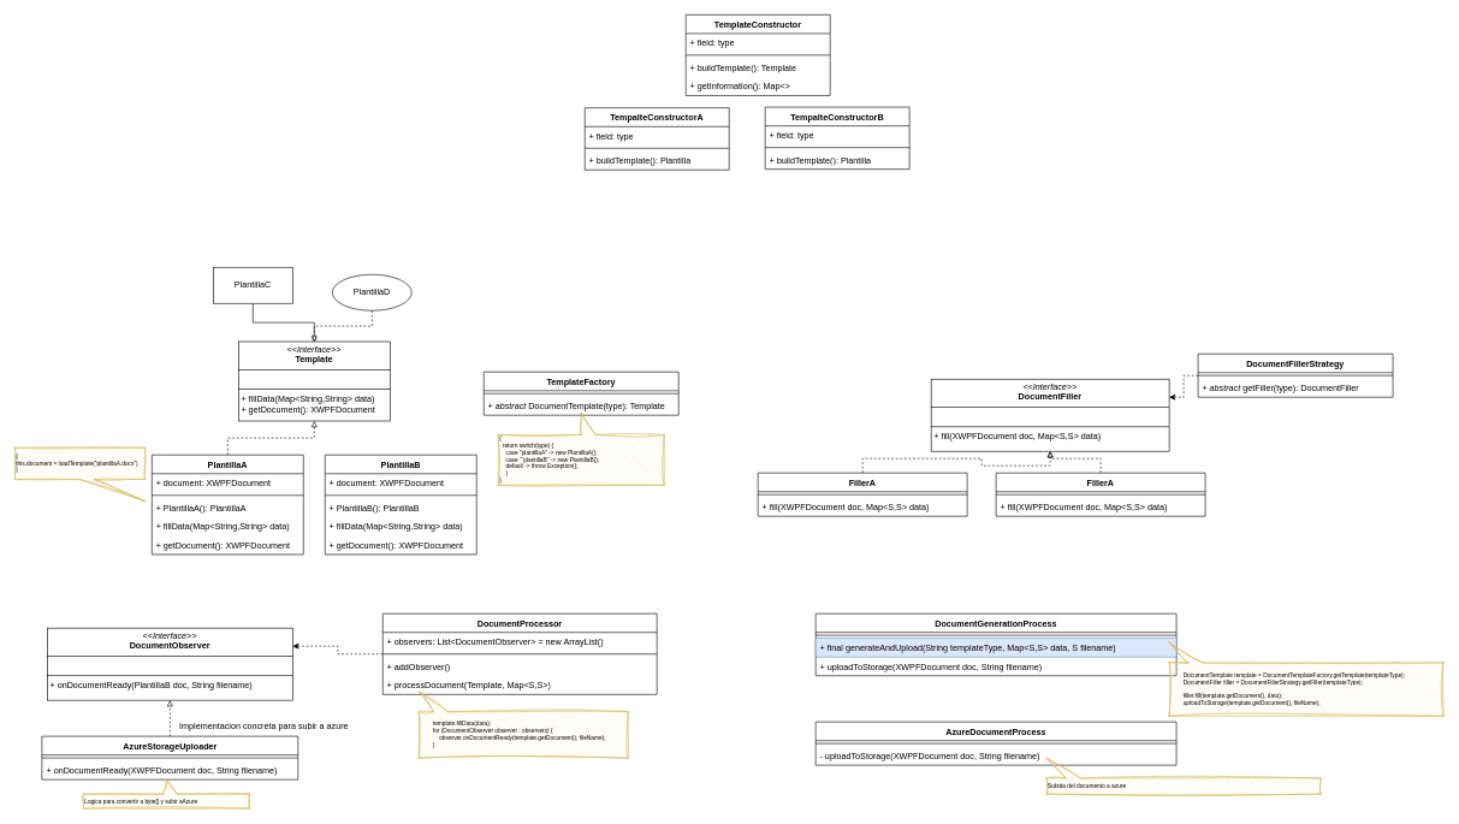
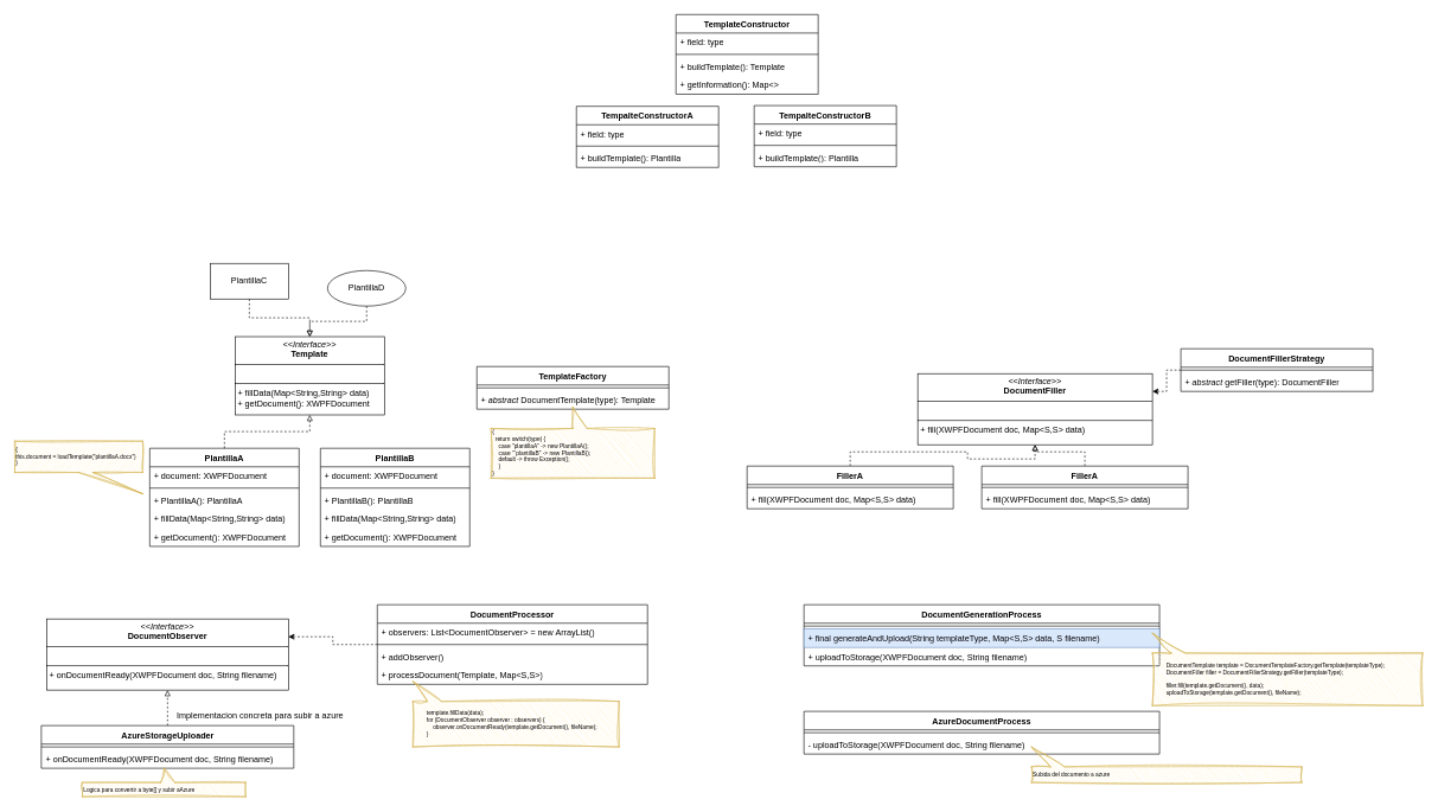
- <mxCell id="2" style="edgeStyle=orthogonalEdgeStyle;rounded=0;orthogonalLoop=1;jettySize=auto;html=1;entryX=0.5;entryY=0;entryDx=0;entryDy=0;endArrow=block;endFill=0;dashed=0;" parent="1" source="3" target="19" edge="1"><mxGeometry relative="1" as="geometry" /></mxCell>
+ <mxCell id="2" style="edgeStyle=orthogonalEdgeStyle;rounded=0;orthogonalLoop=1;jettySize=auto;html=1;entryX=0.5;entryY=0;entryDx=0;entryDy=0;endArrow=block;endFill=0;dashed=1;" parent="1" source="3" target="19" edge="1"><mxGeometry relative="1" as="geometry" /></mxCell>
- <mxCell id="4" style="edgeStyle=orthogonalEdgeStyle;rounded=0;orthogonalLoop=1;jettySize=auto;html=1;endArrow=diamond;endFill=0;dashed=1;" parent="1" source="5" target="19" edge="1"><mxGeometry relative="1" as="geometry" /></mxCell>
+ <mxCell id="4" style="edgeStyle=orthogonalEdgeStyle;rounded=0;orthogonalLoop=1;jettySize=auto;html=1;endArrow=block;endFill=0;dashed=1;" parent="1" source="5" target="19" edge="1"><mxGeometry relative="1" as="geometry" /></mxCell>
- <mxCell id="51" value="&lt;p style=&quot;margin:0px;margin-top:4px;text-align:center;&quot;&gt;&lt;i&gt;&amp;lt;&amp;lt;Interface&amp;gt;&amp;gt;&lt;/i&gt;&lt;br&gt;&lt;b&gt;DocumentObserver&lt;/b&gt;&lt;/p&gt;&lt;hr size=&quot;1&quot; style=&quot;border-style:solid;&quot;&gt;&lt;p style=&quot;margin:0px;margin-left:4px;&quot;&gt;&lt;br&gt;&lt;/p&gt;&lt;hr size=&quot;1&quot; style=&quot;border-style:solid;&quot;&gt;&lt;p style=&quot;margin:0px;margin-left:4px;&quot;&gt;+ onDocumentReady(PlantillaB doc, String filename)&lt;br&gt;&lt;/p&gt;" style="verticalAlign=top;align=left;overflow=fill;html=1;whiteSpace=wrap;" parent="1" vertex="1"><mxGeometry x="65" y="870" width="340" height="100" as="geometry" /></mxCell>
+ <mxCell id="51" value="&lt;p style=&quot;margin:0px;margin-top:4px;text-align:center;&quot;&gt;&lt;i&gt;&amp;lt;&amp;lt;Interface&amp;gt;&amp;gt;&lt;/i&gt;&lt;br&gt;&lt;b&gt;DocumentObserver&lt;/b&gt;&lt;/p&gt;&lt;hr size=&quot;1&quot; style=&quot;border-style:solid;&quot;&gt;&lt;p style=&quot;margin:0px;margin-left:4px;&quot;&gt;&lt;br&gt;&lt;/p&gt;&lt;hr size=&quot;1&quot; style=&quot;border-style:solid;&quot;&gt;&lt;p style=&quot;margin:0px;margin-left:4px;&quot;&gt;+ onDocumentReady(XWPFDocument doc, String filename)&lt;br&gt;&lt;/p&gt;" style="verticalAlign=top;align=left;overflow=fill;html=1;whiteSpace=wrap;" parent="1" vertex="1"><mxGeometry x="65" y="870" width="340" height="100" as="geometry" /></mxCell>
